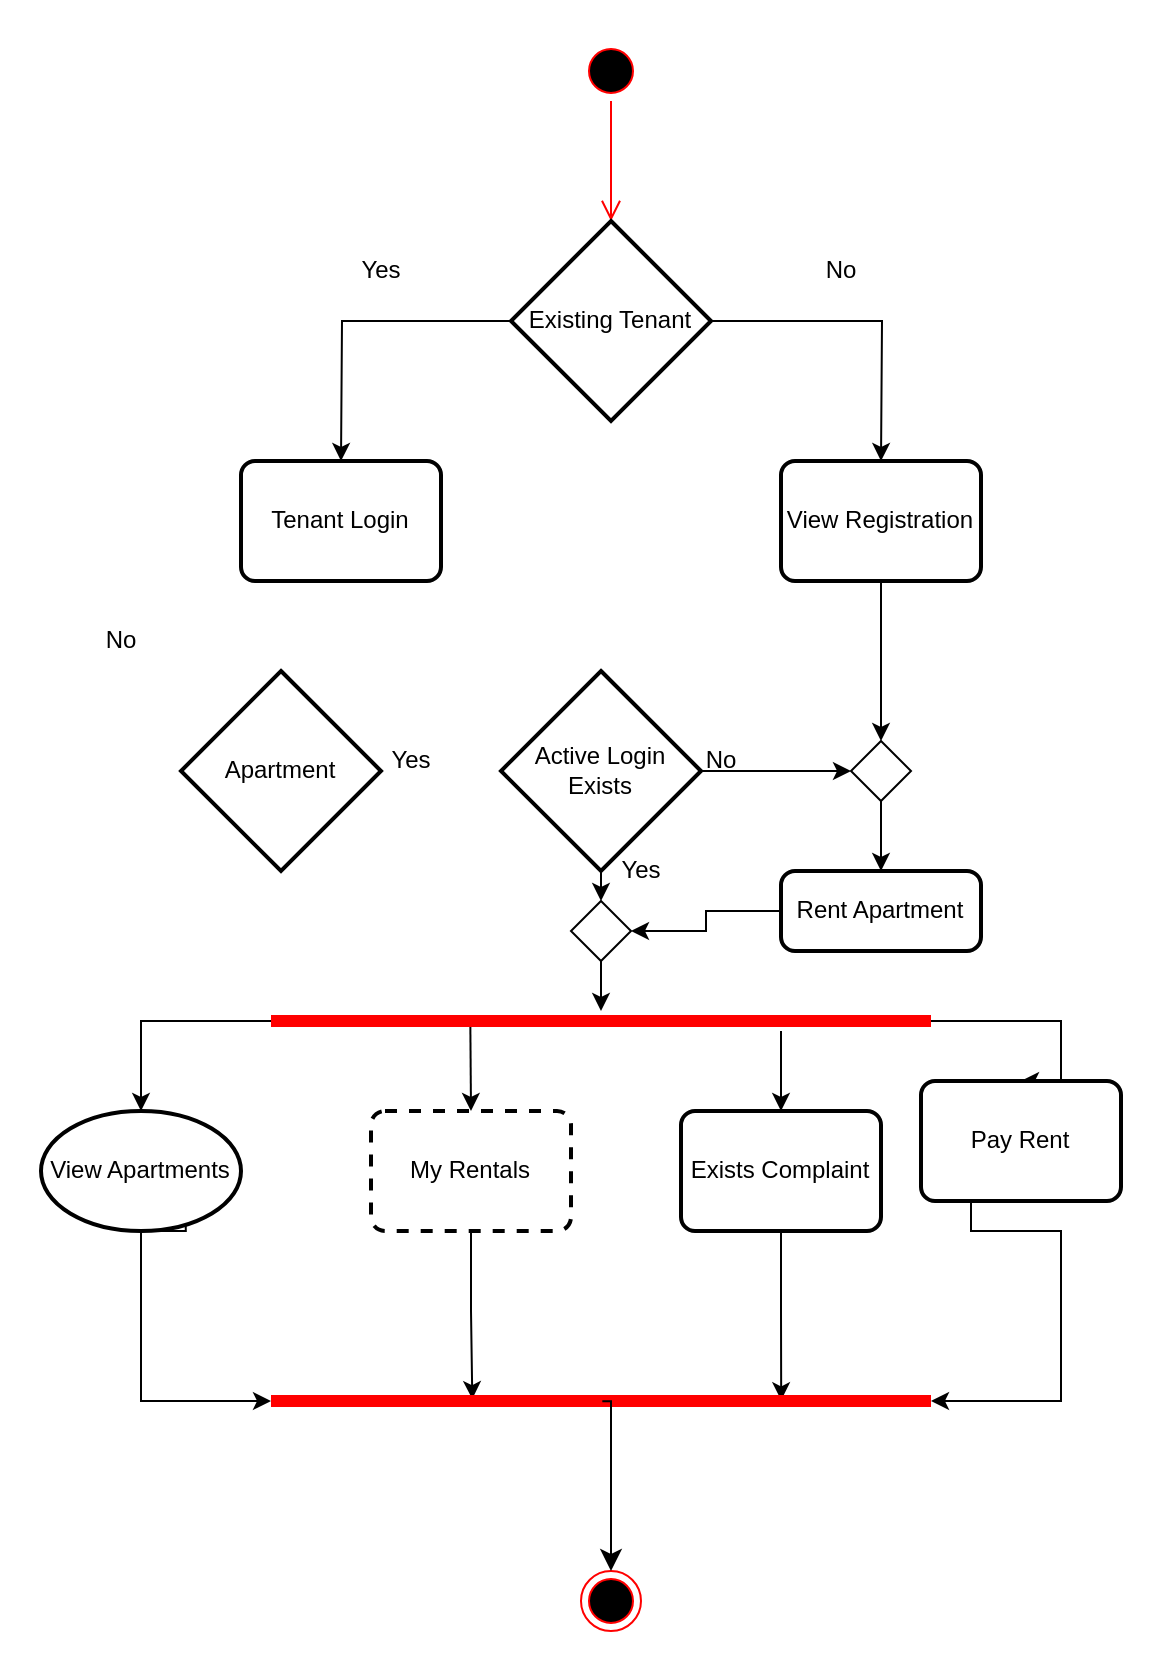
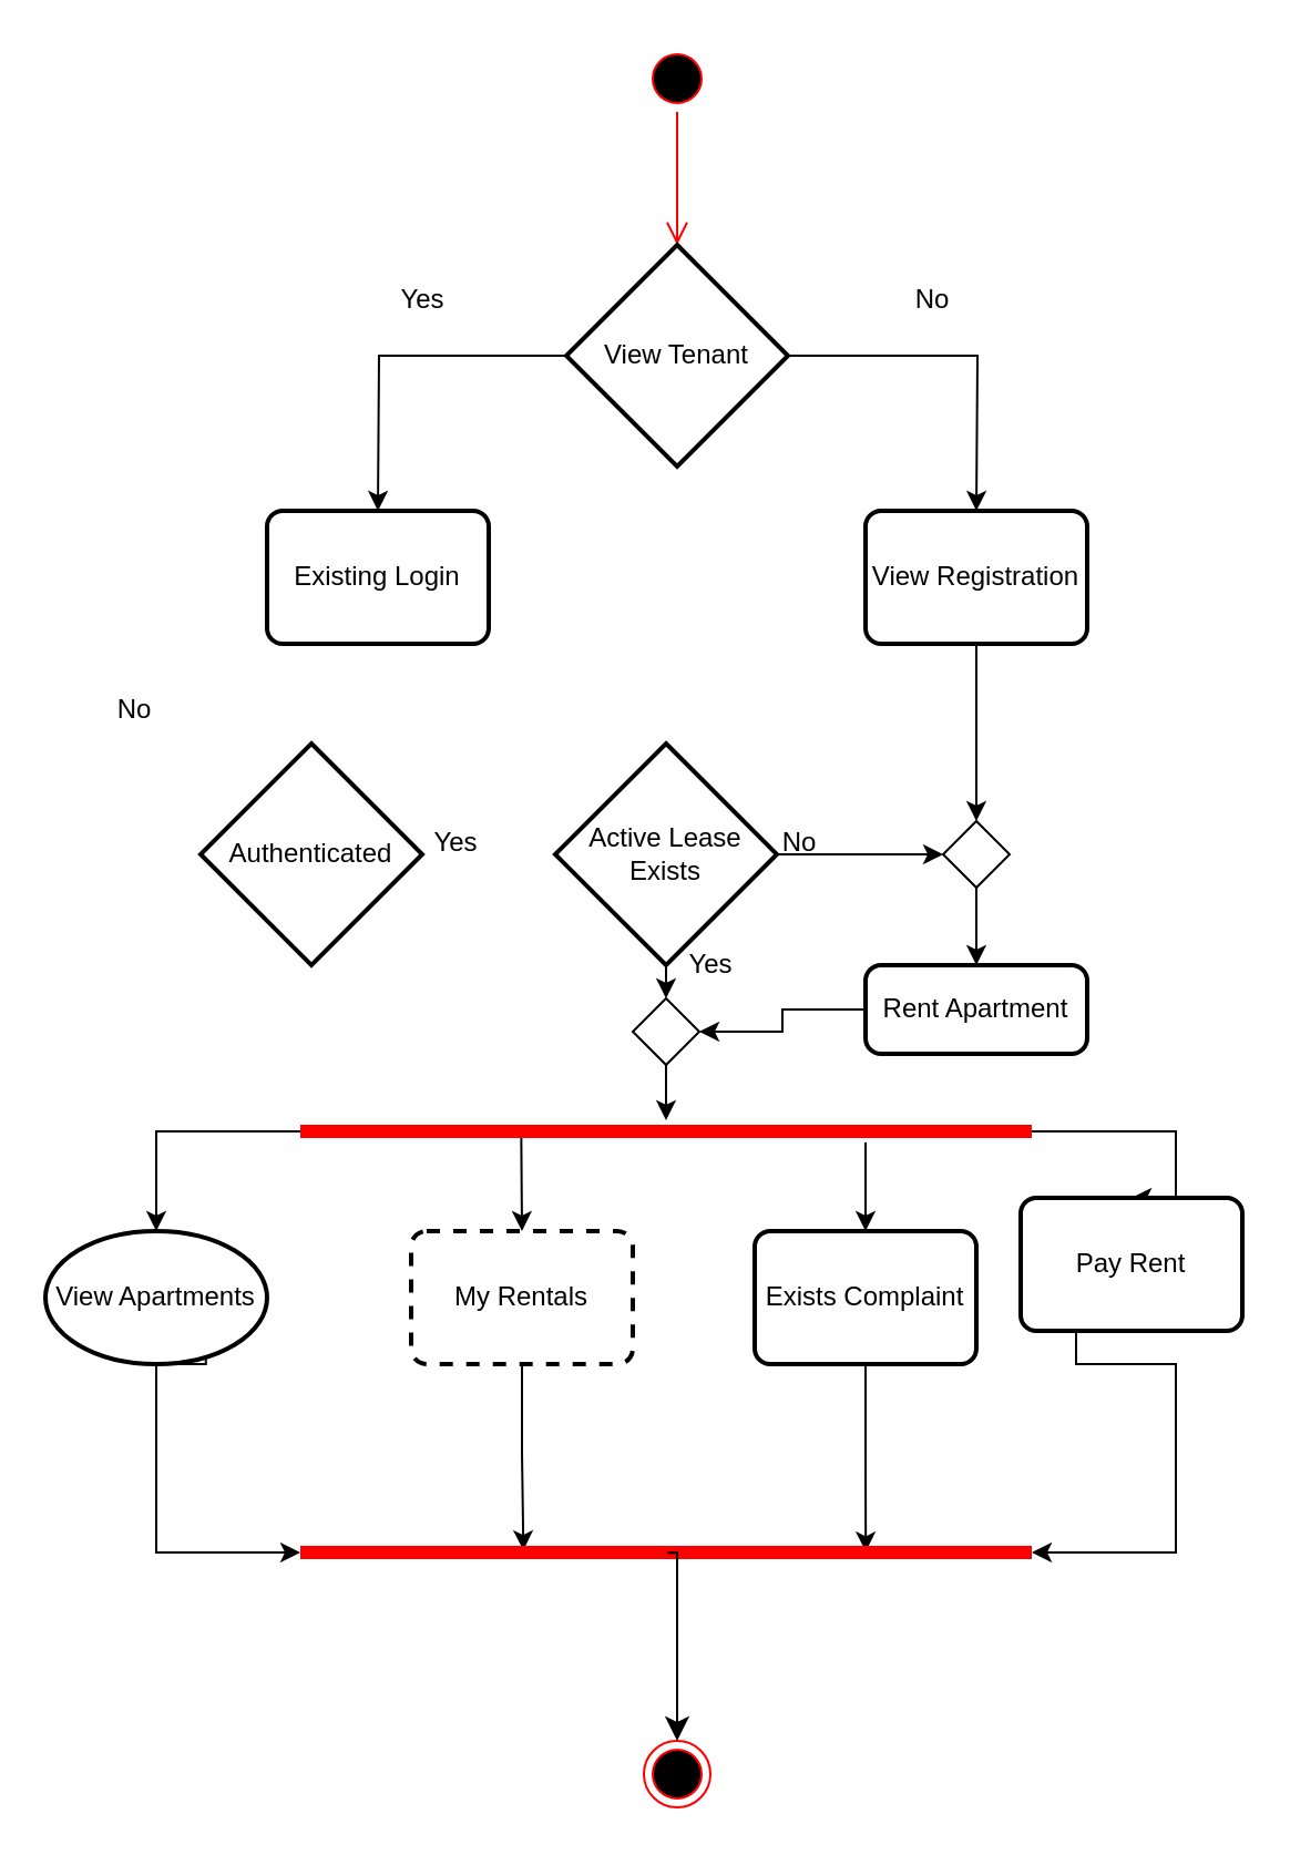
- <mxCell id="13" value="Existing Tenant" style="strokeWidth=2;html=1;shape=mxgraph.flowchart.decision;whiteSpace=wrap;" vertex="1" parent="1"><mxGeometry x="255" y="110" width="100" height="100" as="geometry" /></mxCell>
+ <mxCell id="13" value="View Tenant" style="strokeWidth=2;html=1;shape=mxgraph.flowchart.decision;whiteSpace=wrap;" vertex="1" parent="1"><mxGeometry x="255" y="110" width="100" height="100" as="geometry" /></mxCell>
- <mxCell id="10" value="Tenant Login" style="rounded=1;whiteSpace=wrap;html=1;absoluteArcSize=1;arcSize=14;strokeWidth=2;" vertex="1" parent="1"><mxGeometry x="120" y="230" width="100" height="60" as="geometry" /></mxCell>
+ <mxCell id="10" value="Existing Login" style="rounded=1;whiteSpace=wrap;html=1;absoluteArcSize=1;arcSize=14;strokeWidth=2;" vertex="1" parent="1"><mxGeometry x="120" y="230" width="100" height="60" as="geometry" /></mxCell>
- <mxCell id="14" value="Apartment" style="strokeWidth=2;html=1;shape=mxgraph.flowchart.decision;whiteSpace=wrap;" vertex="1" parent="1"><mxGeometry x="90" y="335" width="100" height="100" as="geometry" /></mxCell>
+ <mxCell id="14" value="Authenticated" style="strokeWidth=2;html=1;shape=mxgraph.flowchart.decision;whiteSpace=wrap;" vertex="1" parent="1"><mxGeometry x="90" y="335" width="100" height="100" as="geometry" /></mxCell>
- <mxCell id="28" value="Active Login Exists" style="strokeWidth=2;html=1;shape=mxgraph.flowchart.decision;whiteSpace=wrap;" vertex="1" parent="1"><mxGeometry x="250" y="335" width="100" height="100" as="geometry" /></mxCell>
+ <mxCell id="28" value="Active Lease Exists" style="strokeWidth=2;html=1;shape=mxgraph.flowchart.decision;whiteSpace=wrap;" vertex="1" parent="1"><mxGeometry x="250" y="335" width="100" height="100" as="geometry" /></mxCell>
